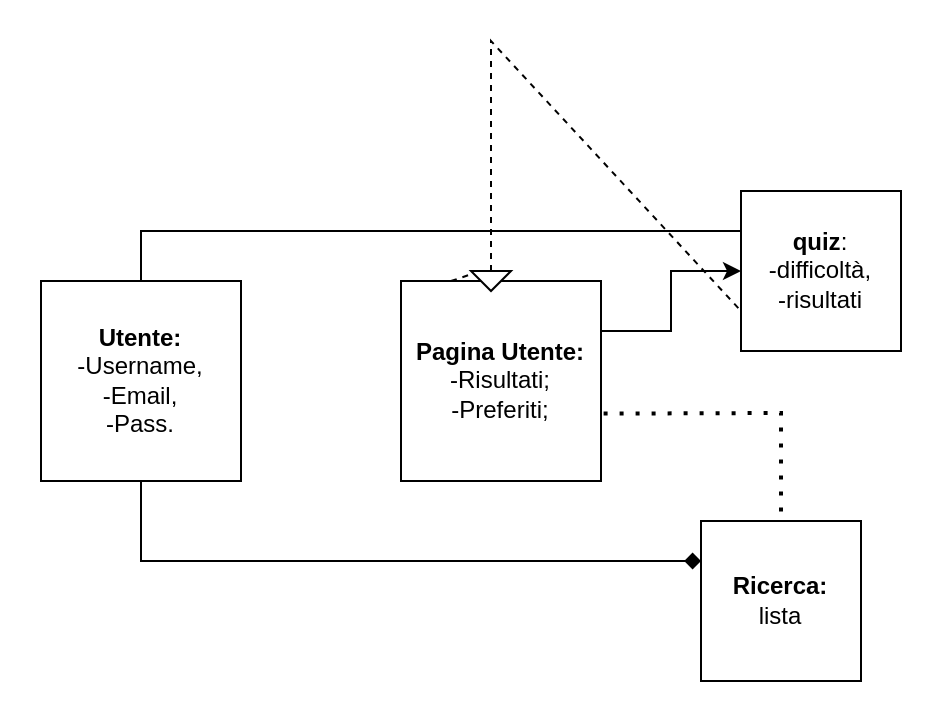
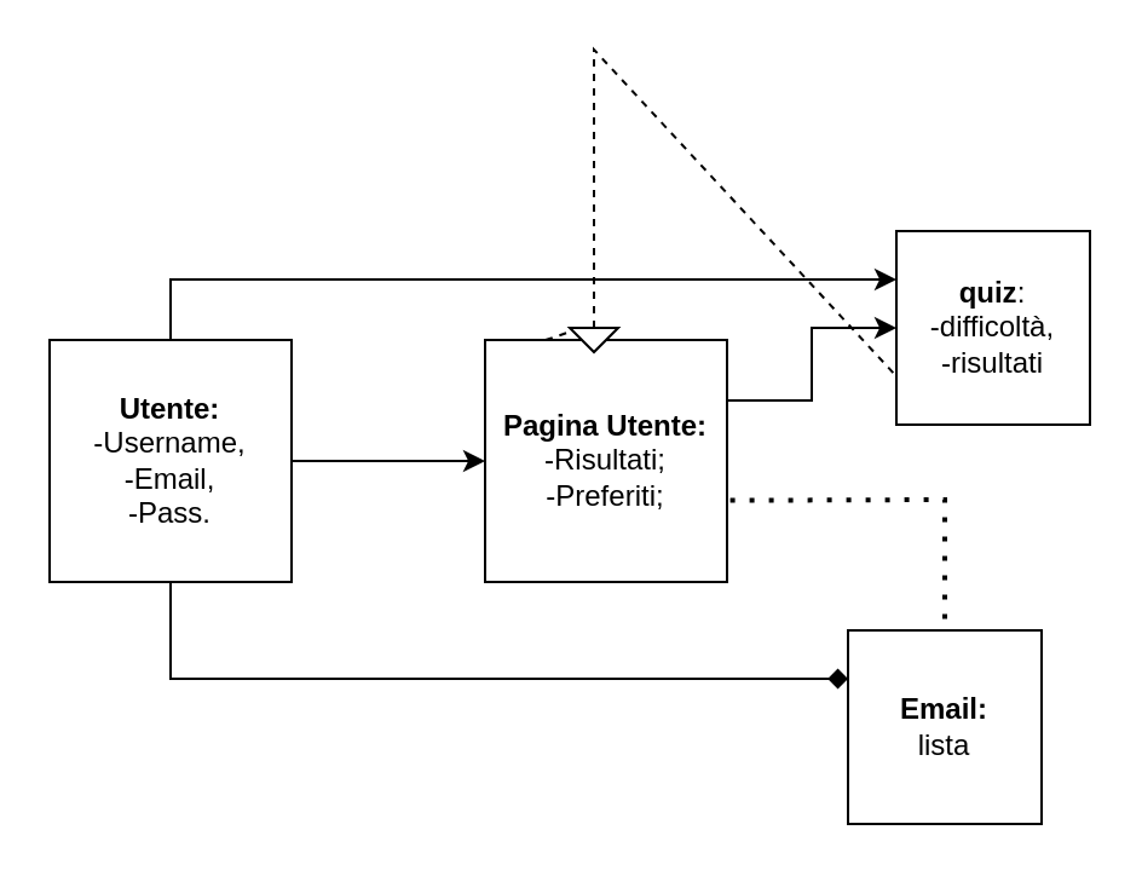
- <mxCell id="9" style="edgeStyle=orthogonalEdgeStyle;rounded=0;orthogonalLoop=1;jettySize=auto;html=1;exitX=0.5;exitY=0;exitDx=0;exitDy=0;entryX=0;entryY=0.25;entryDx=0;entryDy=0;endArrow=none;" edge="1" parent="1" source="10" target="5"><mxGeometry relative="1" as="geometry" /></mxCell>
+ <mxCell id="9" style="edgeStyle=orthogonalEdgeStyle;rounded=0;orthogonalLoop=1;jettySize=auto;html=1;exitX=0.5;exitY=0;exitDx=0;exitDy=0;entryX=0;entryY=0.25;entryDx=0;entryDy=0;" edge="1" parent="1" source="10" target="5"><mxGeometry relative="1" as="geometry" /></mxCell>
+ <mxCell id="8" style="edgeStyle=orthogonalEdgeStyle;rounded=0;orthogonalLoop=1;jettySize=auto;html=1;exitX=1;exitY=0.5;exitDx=0;exitDy=0;entryX=0;entryY=0.5;entryDx=0;entryDy=0;" edge="1" parent="1" source="10" target="4"><mxGeometry relative="1" as="geometry" /></mxCell>
- <mxCell id="6" value="&lt;div&gt;&lt;b&gt;Ricerca:&lt;/b&gt;&lt;/div&gt;&lt;div&gt;lista&lt;b&gt;&lt;br&gt; &lt;/b&gt;&lt;/div&gt;" style="whiteSpace=wrap;html=1;aspect=fixed;" vertex="1" parent="1"><mxGeometry x="350" y="260" width="80" height="80" as="geometry" /></mxCell>
+ <mxCell id="6" value="&lt;div&gt;&lt;b&gt;Email:&lt;/b&gt;&lt;/div&gt;&lt;div&gt;lista&lt;b&gt;&lt;br&gt; &lt;/b&gt;&lt;/div&gt;" style="whiteSpace=wrap;html=1;aspect=fixed;" vertex="1" parent="1"><mxGeometry x="350" y="260" width="80" height="80" as="geometry" /></mxCell>
